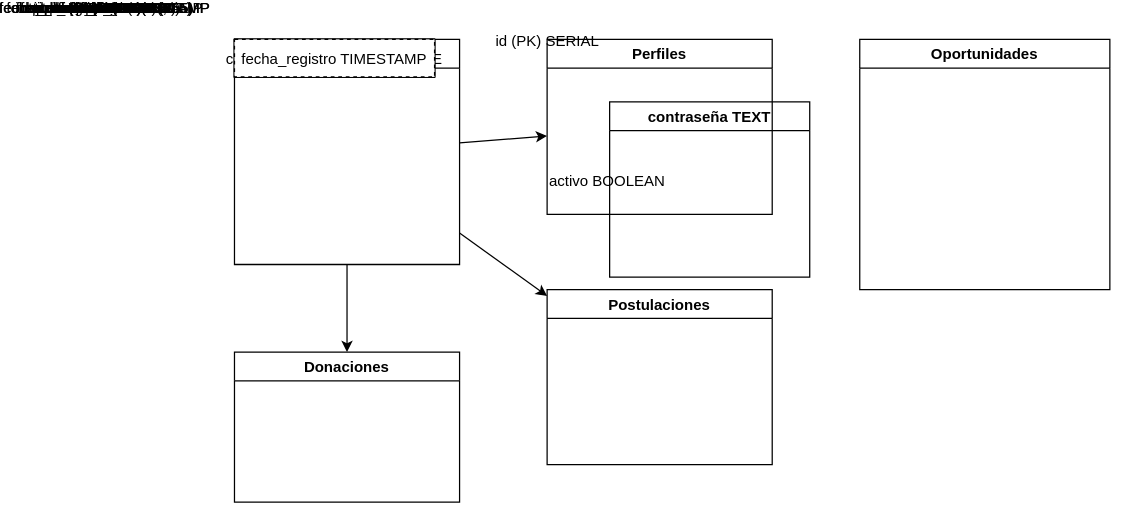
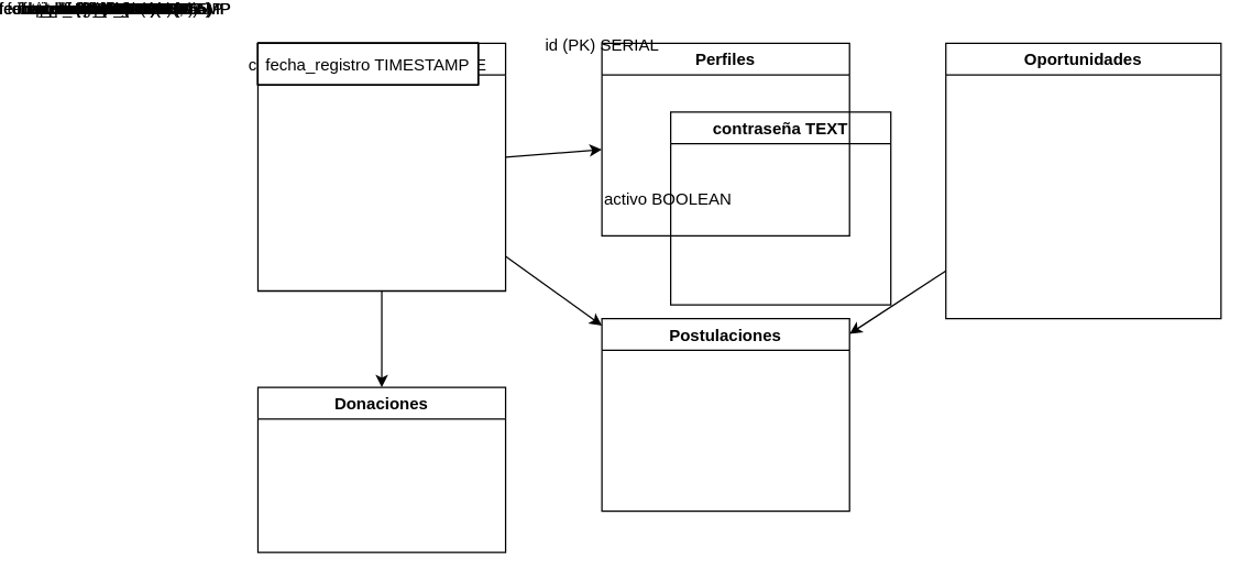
- <mxCell id="9" value="fecha_registro TIMESTAMP" vertex="1" parent="2" style="dashed=1;"><mxGeometry width="160" height="30" as="geometry" /></mxCell>
+ <mxCell id="9" value="fecha_registro TIMESTAMP" vertex="1" parent="2"><mxGeometry width="160" height="30" as="geometry" /></mxCell>
+ <mxCell id="37" edge="1" parent="1" source="18" target="30"><mxGeometry relative="1" as="geometry" /></mxCell>
